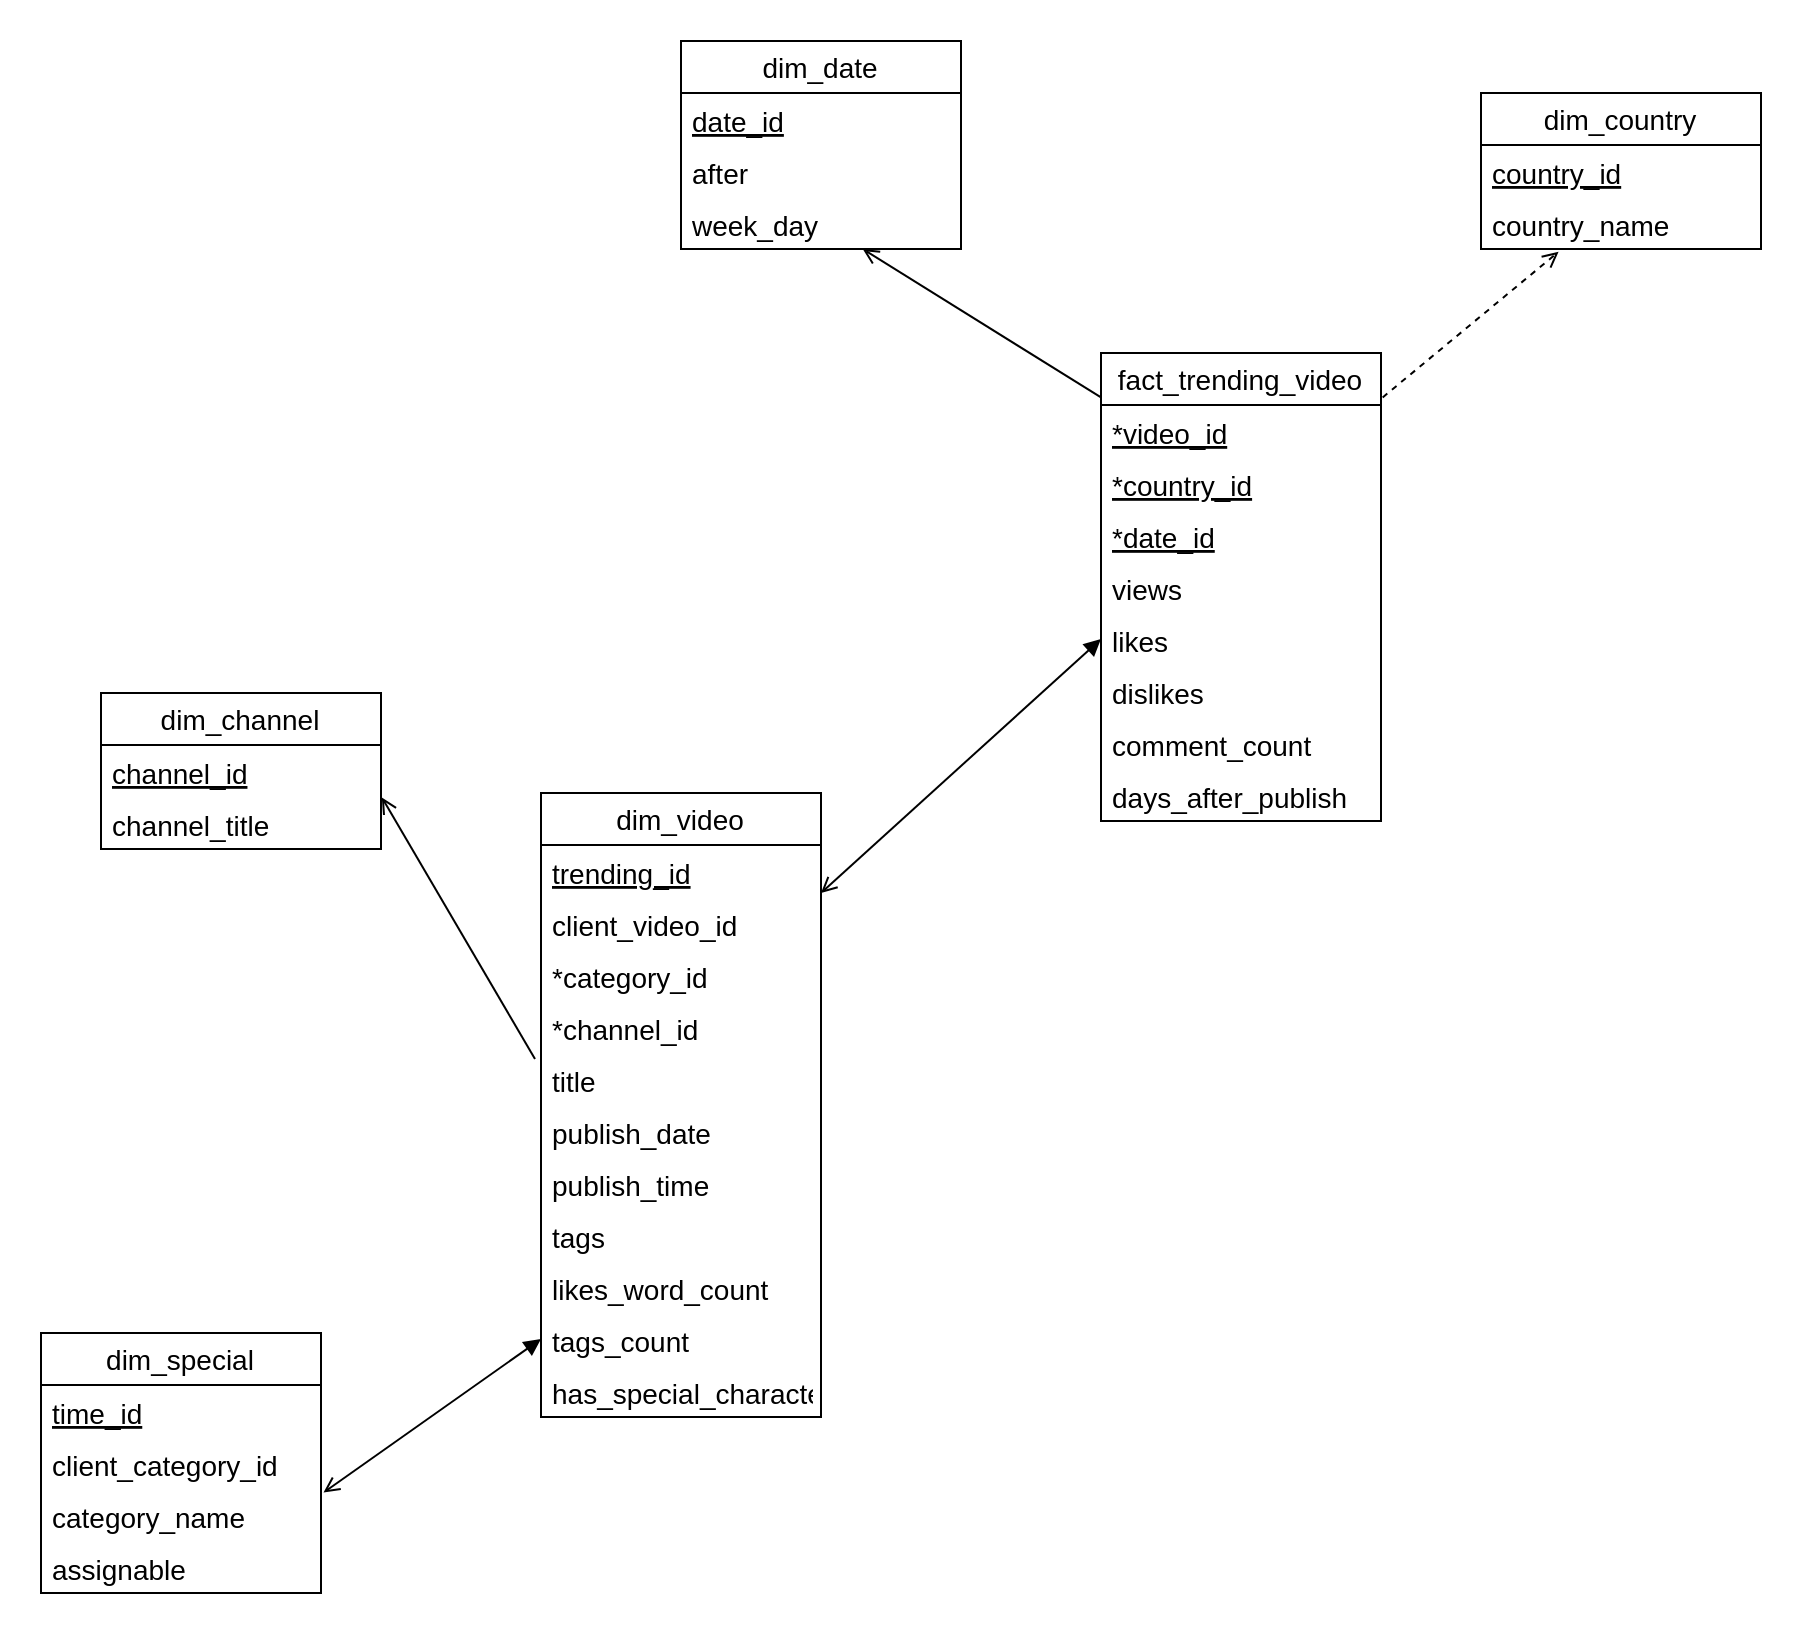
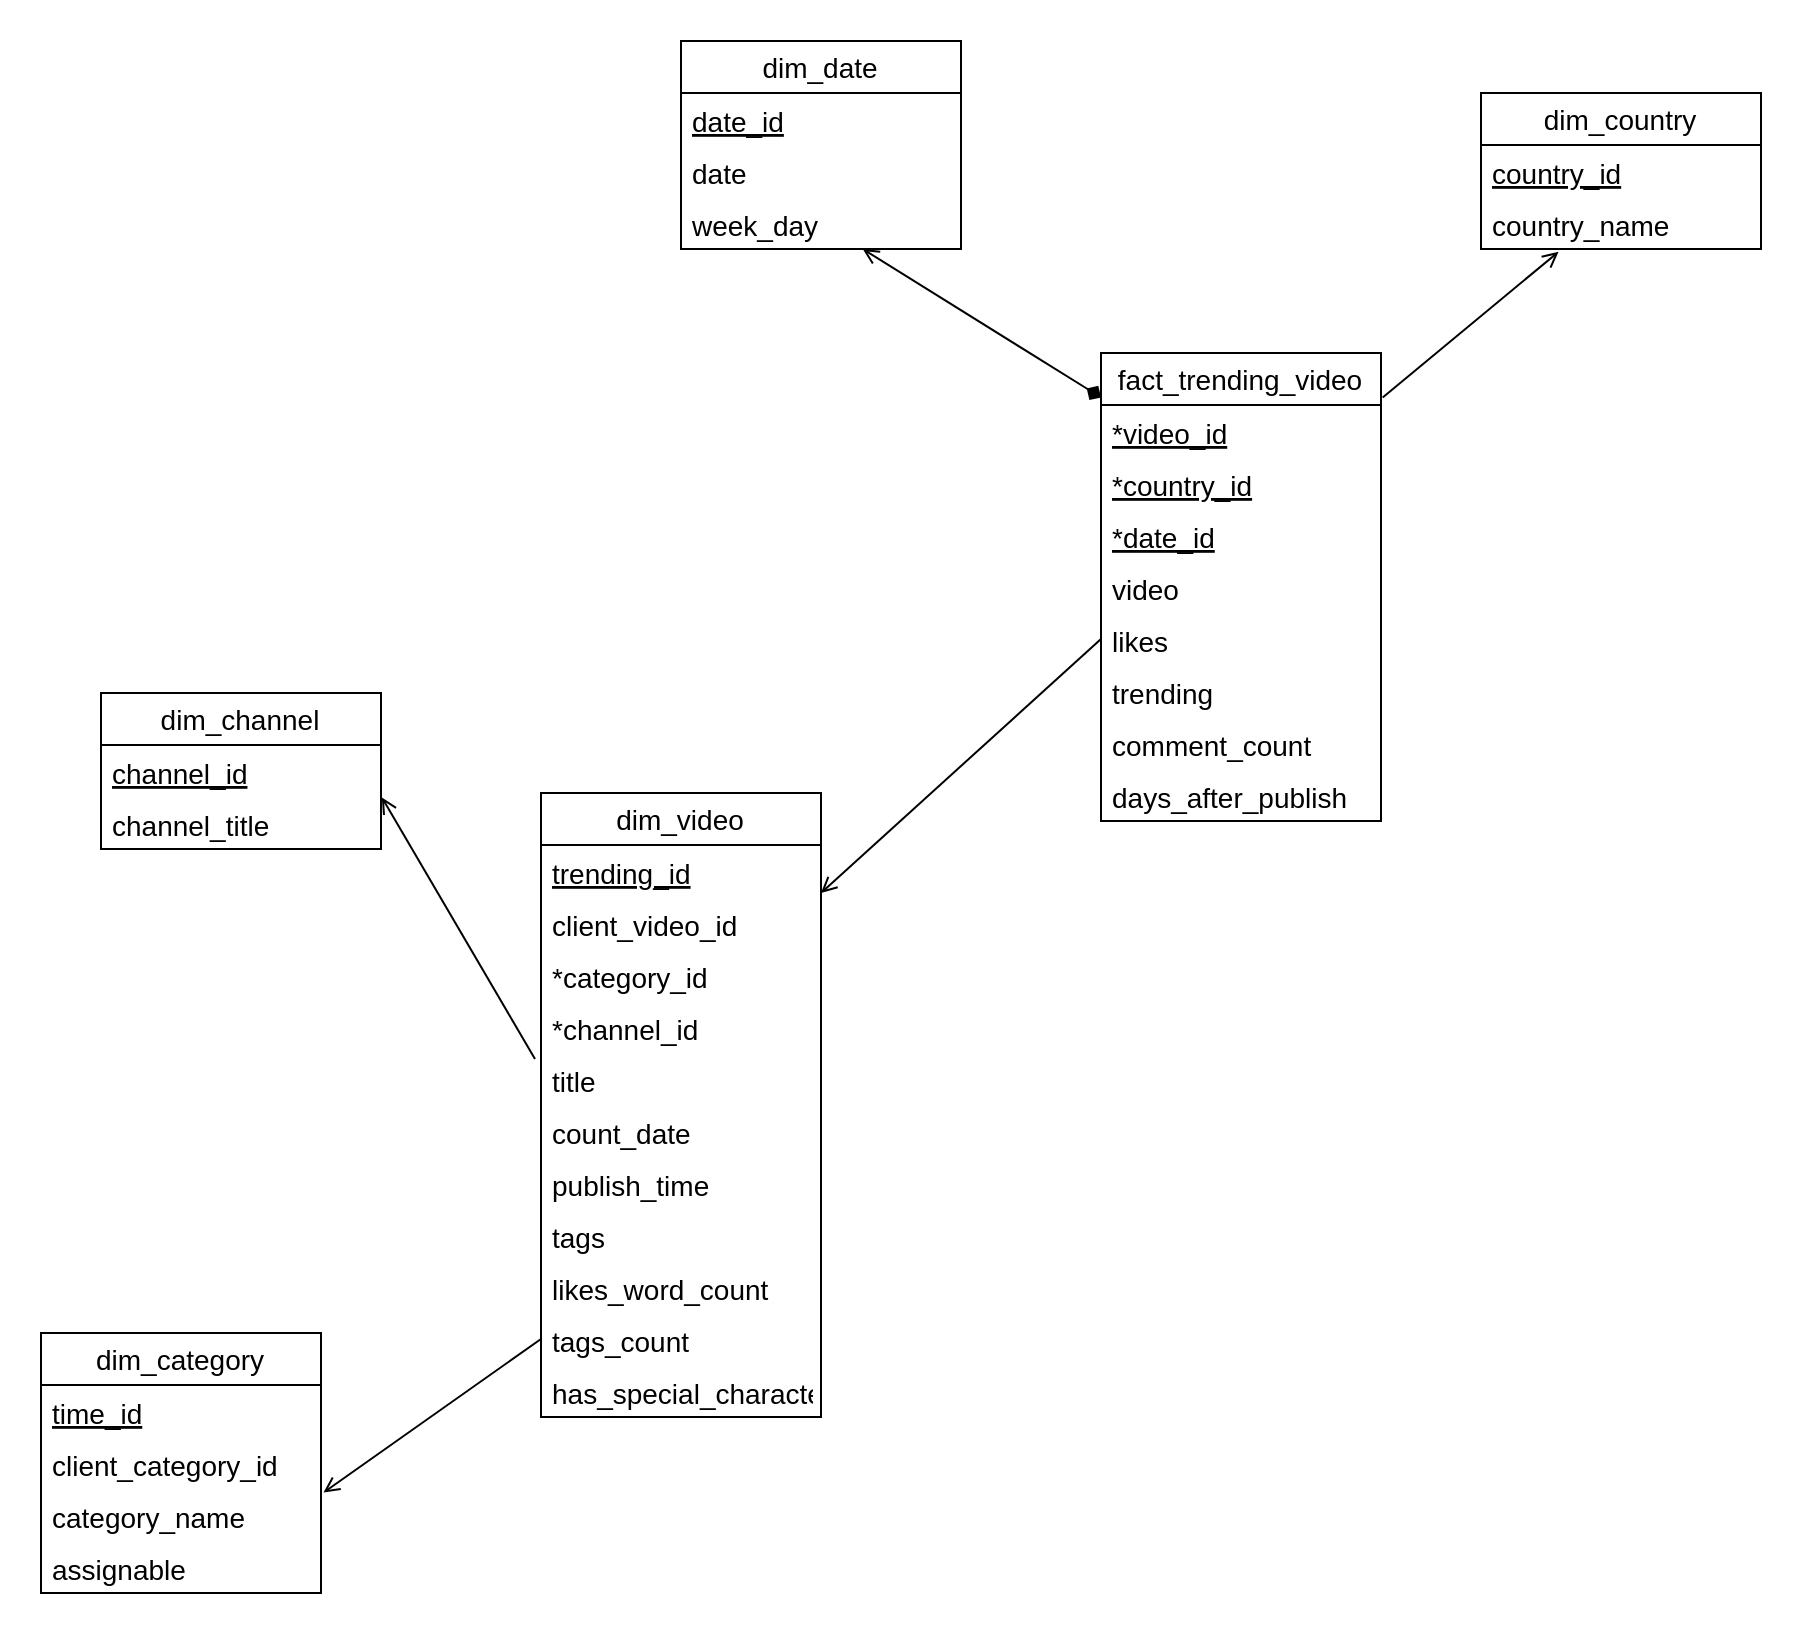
- <mxCell id="16" value="after" style="text;strokeColor=none;fillColor=none;align=left;verticalAlign=top;spacingLeft=4;spacingRight=4;overflow=hidden;rotatable=0;points=[[0,0.5],[1,0.5]];portConstraint=eastwest;fontSize=14;" parent="14" vertex="1"><mxGeometry y="52" width="140" height="26" as="geometry" /></mxCell>
+ <mxCell id="16" value="date" style="text;strokeColor=none;fillColor=none;align=left;verticalAlign=top;spacingLeft=4;spacingRight=4;overflow=hidden;rotatable=0;points=[[0,0.5],[1,0.5]];portConstraint=eastwest;fontSize=14;" parent="14" vertex="1"><mxGeometry y="52" width="140" height="26" as="geometry" /></mxCell>
- <mxCell id="27" value="" style="endArrow=open;html=1;entryX=0.277;entryY=1.054;entryDx=0;entryDy=0;entryPerimeter=0;exitX=1.006;exitY=-0.146;exitDx=0;exitDy=0;exitPerimeter=0;startArrow=none;startFill=0;endFill=0;fontSize=14;dashed=1;" parent="1" source="3" target="13" edge="1"><mxGeometry width="50" height="50" relative="1" as="geometry"><mxPoint x="730" y="216" as="sourcePoint" /><mxPoint x="830" y="103" as="targetPoint" /></mxGeometry></mxCell>
+ <mxCell id="27" value="" style="endArrow=open;html=1;entryX=0.277;entryY=1.054;entryDx=0;entryDy=0;entryPerimeter=0;exitX=1.006;exitY=-0.146;exitDx=0;exitDy=0;exitPerimeter=0;startArrow=none;startFill=0;endFill=0;fontSize=14;" parent="1" source="3" target="13" edge="1"><mxGeometry width="50" height="50" relative="1" as="geometry"><mxPoint x="730" y="216" as="sourcePoint" /><mxPoint x="830" y="103" as="targetPoint" /></mxGeometry></mxCell>
- <mxCell id="21" value="" style="endArrow=none;html=1;entryX=0;entryY=-0.146;entryDx=0;entryDy=0;entryPerimeter=0;startArrow=open;startFill=0;fontSize=14;" parent="1" source="17" target="3" edge="1"><mxGeometry width="50" height="50" relative="1" as="geometry"><mxPoint x="440" y="196" as="sourcePoint" /><mxPoint x="546" y="222" as="targetPoint" /></mxGeometry></mxCell>
+ <mxCell id="21" value="" style="endArrow=diamond;html=1;entryX=0;entryY=-0.146;entryDx=0;entryDy=0;entryPerimeter=0;startArrow=open;startFill=0;fontSize=14;" parent="1" source="17" target="3" edge="1"><mxGeometry width="50" height="50" relative="1" as="geometry"><mxPoint x="440" y="196" as="sourcePoint" /><mxPoint x="546" y="222" as="targetPoint" /></mxGeometry></mxCell>
- <mxCell id="6" value="views" style="text;strokeColor=none;fillColor=none;align=left;verticalAlign=top;spacingLeft=4;spacingRight=4;overflow=hidden;rotatable=0;points=[[0,0.5],[1,0.5]];portConstraint=eastwest;fontSize=14;" parent="2" vertex="1"><mxGeometry y="104" width="140" height="26" as="geometry" /></mxCell>
+ <mxCell id="6" value="video" style="text;strokeColor=none;fillColor=none;align=left;verticalAlign=top;spacingLeft=4;spacingRight=4;overflow=hidden;rotatable=0;points=[[0,0.5],[1,0.5]];portConstraint=eastwest;fontSize=14;" parent="2" vertex="1"><mxGeometry y="104" width="140" height="26" as="geometry" /></mxCell>
- <mxCell id="40" value="" style="endArrow=block;html=1;exitX=1;exitY=-0.077;exitDx=0;exitDy=0;exitPerimeter=0;entryX=0;entryY=0.5;entryDx=0;entryDy=0;startArrow=open;startFill=0;fontSize=14;" parent="1" source="30" target="7" edge="1"><mxGeometry width="50" height="50" relative="1" as="geometry"><mxPoint x="280" y="226.002" as="sourcePoint" /><mxPoint x="510" y="356" as="targetPoint" /></mxGeometry></mxCell>
+ <mxCell id="40" value="" style="endArrow=none;html=1;exitX=1;exitY=-0.077;exitDx=0;exitDy=0;exitPerimeter=0;entryX=0;entryY=0.5;entryDx=0;entryDy=0;startArrow=open;startFill=0;fontSize=14;" parent="1" source="30" target="7" edge="1"><mxGeometry width="50" height="50" relative="1" as="geometry"><mxPoint x="280" y="226.002" as="sourcePoint" /><mxPoint x="510" y="356" as="targetPoint" /></mxGeometry></mxCell>
- <mxCell id="8" value="dislikes" style="text;strokeColor=none;fillColor=none;align=left;verticalAlign=top;spacingLeft=4;spacingRight=4;overflow=hidden;rotatable=0;points=[[0,0.5],[1,0.5]];portConstraint=eastwest;fontSize=14;" parent="2" vertex="1"><mxGeometry y="156" width="140" height="26" as="geometry" /></mxCell>
+ <mxCell id="8" value="trending" style="text;strokeColor=none;fillColor=none;align=left;verticalAlign=top;spacingLeft=4;spacingRight=4;overflow=hidden;rotatable=0;points=[[0,0.5],[1,0.5]];portConstraint=eastwest;fontSize=14;" parent="2" vertex="1"><mxGeometry y="156" width="140" height="26" as="geometry" /></mxCell>
- <mxCell id="34" value="publish_date" style="text;strokeColor=none;fillColor=none;align=left;verticalAlign=top;spacingLeft=4;spacingRight=4;overflow=hidden;rotatable=0;points=[[0,0.5],[1,0.5]];portConstraint=eastwest;fontSize=14;" parent="28" vertex="1"><mxGeometry y="156" width="140" height="26" as="geometry" /></mxCell>
+ <mxCell id="34" value="count_date" style="text;strokeColor=none;fillColor=none;align=left;verticalAlign=top;spacingLeft=4;spacingRight=4;overflow=hidden;rotatable=0;points=[[0,0.5],[1,0.5]];portConstraint=eastwest;fontSize=14;" parent="28" vertex="1"><mxGeometry y="156" width="140" height="26" as="geometry" /></mxCell>
- <mxCell id="41" value="" style="endArrow=block;html=1;exitX=1.009;exitY=0.069;exitDx=0;exitDy=0;exitPerimeter=0;entryX=0;entryY=0.5;entryDx=0;entryDy=0;startArrow=open;startFill=0;fontSize=14;" parent="1" source="25" target="38" edge="1"><mxGeometry width="50" height="50" relative="1" as="geometry"><mxPoint x="200" y="636" as="sourcePoint" /><mxPoint x="250" y="586" as="targetPoint" /></mxGeometry></mxCell>
+ <mxCell id="41" value="" style="endArrow=none;html=1;exitX=1.009;exitY=0.069;exitDx=0;exitDy=0;exitPerimeter=0;entryX=0;entryY=0.5;entryDx=0;entryDy=0;startArrow=open;startFill=0;fontSize=14;" parent="1" source="25" target="38" edge="1"><mxGeometry width="50" height="50" relative="1" as="geometry"><mxPoint x="200" y="636" as="sourcePoint" /><mxPoint x="250" y="586" as="targetPoint" /></mxGeometry></mxCell>
- <mxCell id="22" value="dim_special" style="swimlane;fontStyle=0;childLayout=stackLayout;horizontal=1;startSize=26;fillColor=none;horizontalStack=0;resizeParent=1;resizeParentMax=0;resizeLast=0;collapsible=1;marginBottom=0;fontSize=14;" parent="1" vertex="1"><mxGeometry x="20" y="666" width="140" height="130" as="geometry" /></mxCell>
+ <mxCell id="22" value="dim_category" style="swimlane;fontStyle=0;childLayout=stackLayout;horizontal=1;startSize=26;fillColor=none;horizontalStack=0;resizeParent=1;resizeParentMax=0;resizeLast=0;collapsible=1;marginBottom=0;fontSize=14;" parent="1" vertex="1"><mxGeometry x="20" y="666" width="140" height="130" as="geometry" /></mxCell>
